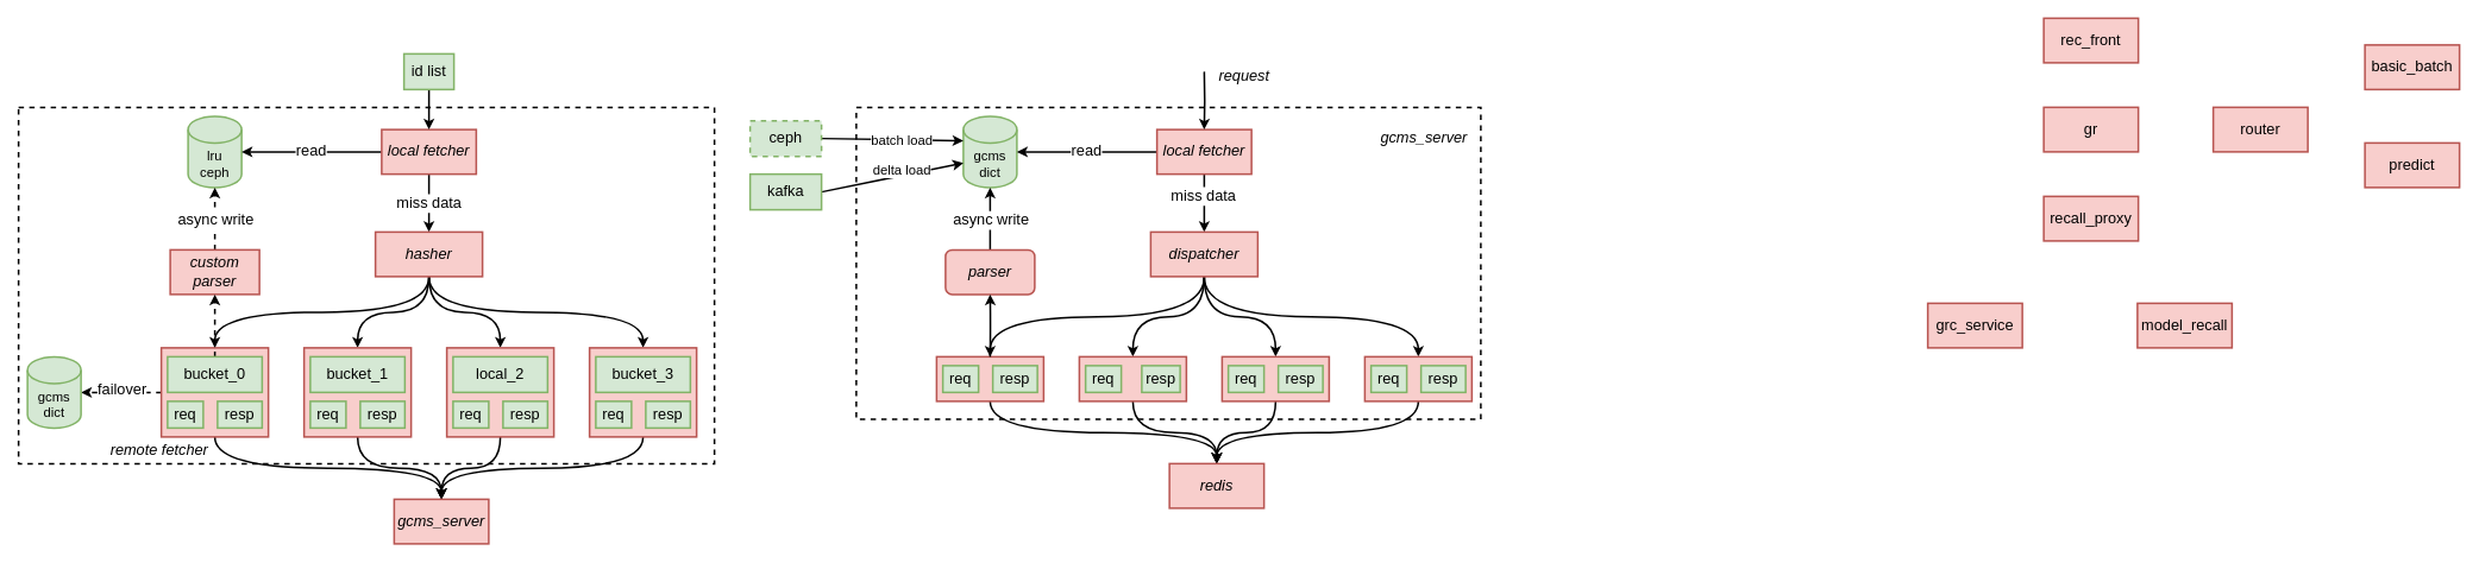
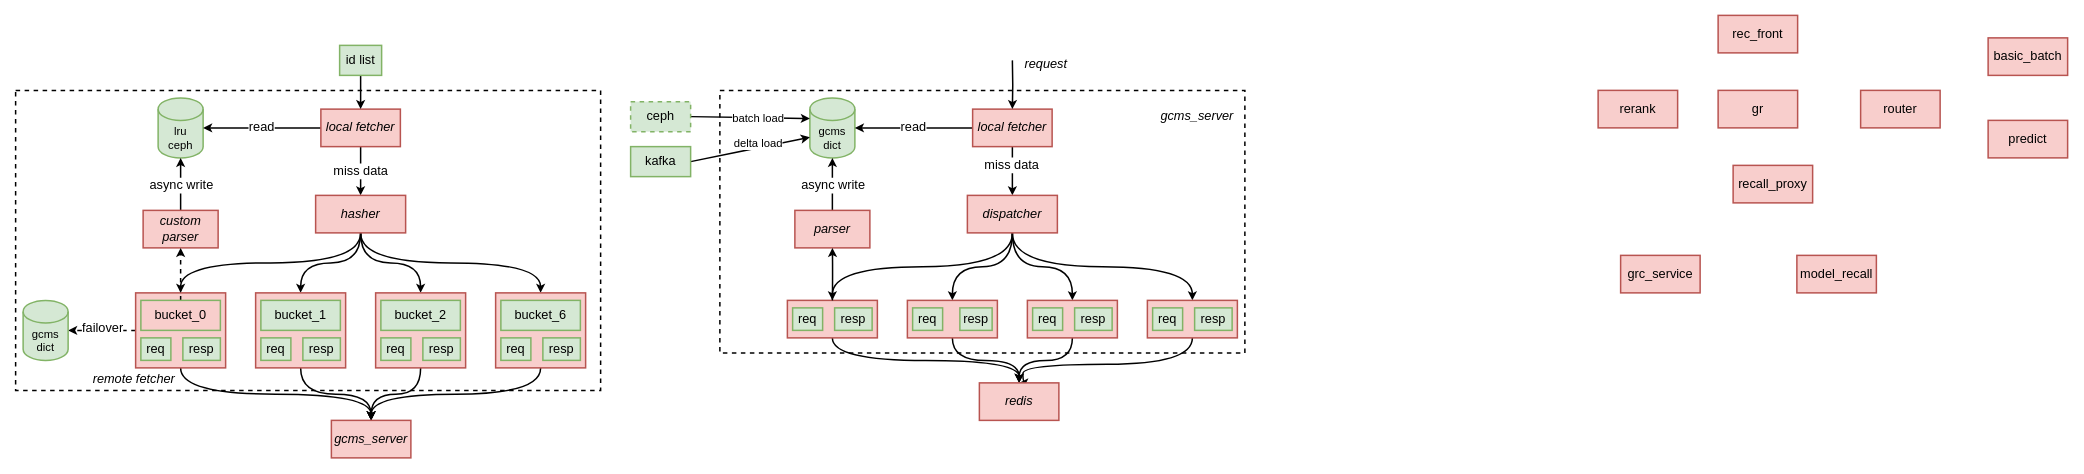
+ <mxCell id="86" value="&lt;span style=&quot;font-size: 17px&quot;&gt;rerank&lt;/span&gt;" style="rounded=0;whiteSpace=wrap;html=1;strokeWidth=2;fillColor=#f8cecc;strokeColor=#b85450;" vertex="1" parent="1"><mxGeometry x="2130" y="120" width="106" height="50" as="geometry" /></mxCell>
- <mxCell id="87" value="&lt;span style=&quot;font-size: 17px&quot;&gt;recall_proxy&lt;/span&gt;" style="rounded=0;whiteSpace=wrap;html=1;strokeWidth=2;fillColor=#f8cecc;strokeColor=#b85450;" vertex="1" parent="1"><mxGeometry x="2290" y="220" width="106" height="50" as="geometry" /></mxCell>
+ <mxCell id="87" value="&lt;span style=&quot;font-size: 17px&quot;&gt;recall_proxy&lt;/span&gt;" style="rounded=0;whiteSpace=wrap;html=1;strokeWidth=2;fillColor=#f8cecc;strokeColor=#b85450;" vertex="1" parent="1"><mxGeometry x="2310" y="220" width="106" height="50" as="geometry" /></mxCell>
- <mxCell id="17" style="edgeStyle=orthogonalEdgeStyle;curved=1;rounded=0;orthogonalLoop=1;jettySize=auto;html=1;exitX=0.5;exitY=0;exitDx=0;exitDy=0;entryX=0.5;entryY=1;entryDx=0;entryDy=0;entryPerimeter=0;fontSize=17;strokeWidth=2;dashed=1;" parent="1" source="19" target="8" edge="1"><mxGeometry relative="1" as="geometry" /></mxCell>
+ <mxCell id="17" style="edgeStyle=orthogonalEdgeStyle;curved=1;rounded=0;orthogonalLoop=1;jettySize=auto;html=1;exitX=0.5;exitY=0;exitDx=0;exitDy=0;entryX=0.5;entryY=1;entryDx=0;entryDy=0;entryPerimeter=0;fontSize=17;strokeWidth=2;" parent="1" source="19" target="8" edge="1"><mxGeometry relative="1" as="geometry" /></mxCell>
- <mxCell id="58" value="&lt;font style=&quot;font-size: 17px&quot;&gt;&lt;i&gt;parser&lt;br&gt;&lt;/i&gt;&lt;/font&gt;" style="whiteSpace=wrap;html=1;strokeWidth=2;fillColor=#f8cecc;strokeColor=#b85450;rounded=1;" parent="1" vertex="1"><mxGeometry x="1059" y="280" width="100" height="50" as="geometry" /></mxCell>
+ <mxCell id="58" value="&lt;font style=&quot;font-size: 17px&quot;&gt;&lt;i&gt;parser&lt;br&gt;&lt;/i&gt;&lt;/font&gt;" style="rounded=0;whiteSpace=wrap;html=1;strokeWidth=2;fillColor=#f8cecc;strokeColor=#b85450;" parent="1" vertex="1"><mxGeometry x="1059" y="280" width="100" height="50" as="geometry" /></mxCell>
- <mxCell id="21" value="&lt;font style=&quot;font-size: 17px&quot;&gt;bucket_0&lt;/font&gt;" style="rounded=0;whiteSpace=wrap;html=1;strokeWidth=2;fillColor=#d5e8d4;strokeColor=#82b366;" parent="1" vertex="1"><mxGeometry x="187" y="400" width="106" height="40" as="geometry" /></mxCell>
+ <mxCell id="21" value="&lt;font style=&quot;font-size: 17px&quot;&gt;bucket_0&lt;/font&gt;" style="rounded=0;whiteSpace=wrap;html=1;strokeWidth=2;fillColor=#f8cecc;strokeColor=#82b366;" parent="1" vertex="1"><mxGeometry x="187" y="400" width="106" height="40" as="geometry" /></mxCell>
- <mxCell id="31" value="&lt;font style=&quot;font-size: 17px&quot;&gt;local_2&lt;/font&gt;" style="rounded=0;whiteSpace=wrap;html=1;strokeWidth=2;fillColor=#d5e8d4;strokeColor=#82b366;" parent="1" vertex="1"><mxGeometry x="507" y="400" width="106" height="40" as="geometry" /></mxCell>
+ <mxCell id="31" value="&lt;font style=&quot;font-size: 17px&quot;&gt;bucket_2&lt;/font&gt;" style="rounded=0;whiteSpace=wrap;html=1;strokeWidth=2;fillColor=#d5e8d4;strokeColor=#82b366;" parent="1" vertex="1"><mxGeometry x="507" y="400" width="106" height="40" as="geometry" /></mxCell>
- <mxCell id="36" value="&lt;font style=&quot;font-size: 17px&quot;&gt;bucket_3&lt;/font&gt;" style="rounded=0;whiteSpace=wrap;html=1;strokeWidth=2;fillColor=#d5e8d4;strokeColor=#82b366;" parent="1" vertex="1"><mxGeometry x="667" y="400" width="106" height="40" as="geometry" /></mxCell>
+ <mxCell id="36" value="&lt;font style=&quot;font-size: 17px&quot;&gt;bucket_6&lt;/font&gt;" style="rounded=0;whiteSpace=wrap;html=1;strokeWidth=2;fillColor=#d5e8d4;strokeColor=#82b366;" parent="1" vertex="1"><mxGeometry x="667" y="400" width="106" height="40" as="geometry" /></mxCell>
- <mxCell id="74" value="&lt;font style=&quot;font-size: 17px&quot;&gt;&lt;i&gt;redis&lt;/i&gt;&lt;/font&gt;" style="rounded=0;whiteSpace=wrap;html=1;strokeWidth=2;fillColor=#f8cecc;strokeColor=#b85450;" parent="1" vertex="1"><mxGeometry x="1310" y="520" width="106" height="50" as="geometry" /></mxCell>
+ <mxCell id="74" value="&lt;font style=&quot;font-size: 17px&quot;&gt;&lt;i&gt;redis&lt;/i&gt;&lt;/font&gt;" style="rounded=0;whiteSpace=wrap;html=1;strokeWidth=2;fillColor=#f8cecc;strokeColor=#b85450;" parent="1" vertex="1"><mxGeometry x="1305" y="510" width="106" height="50" as="geometry" /></mxCell>
